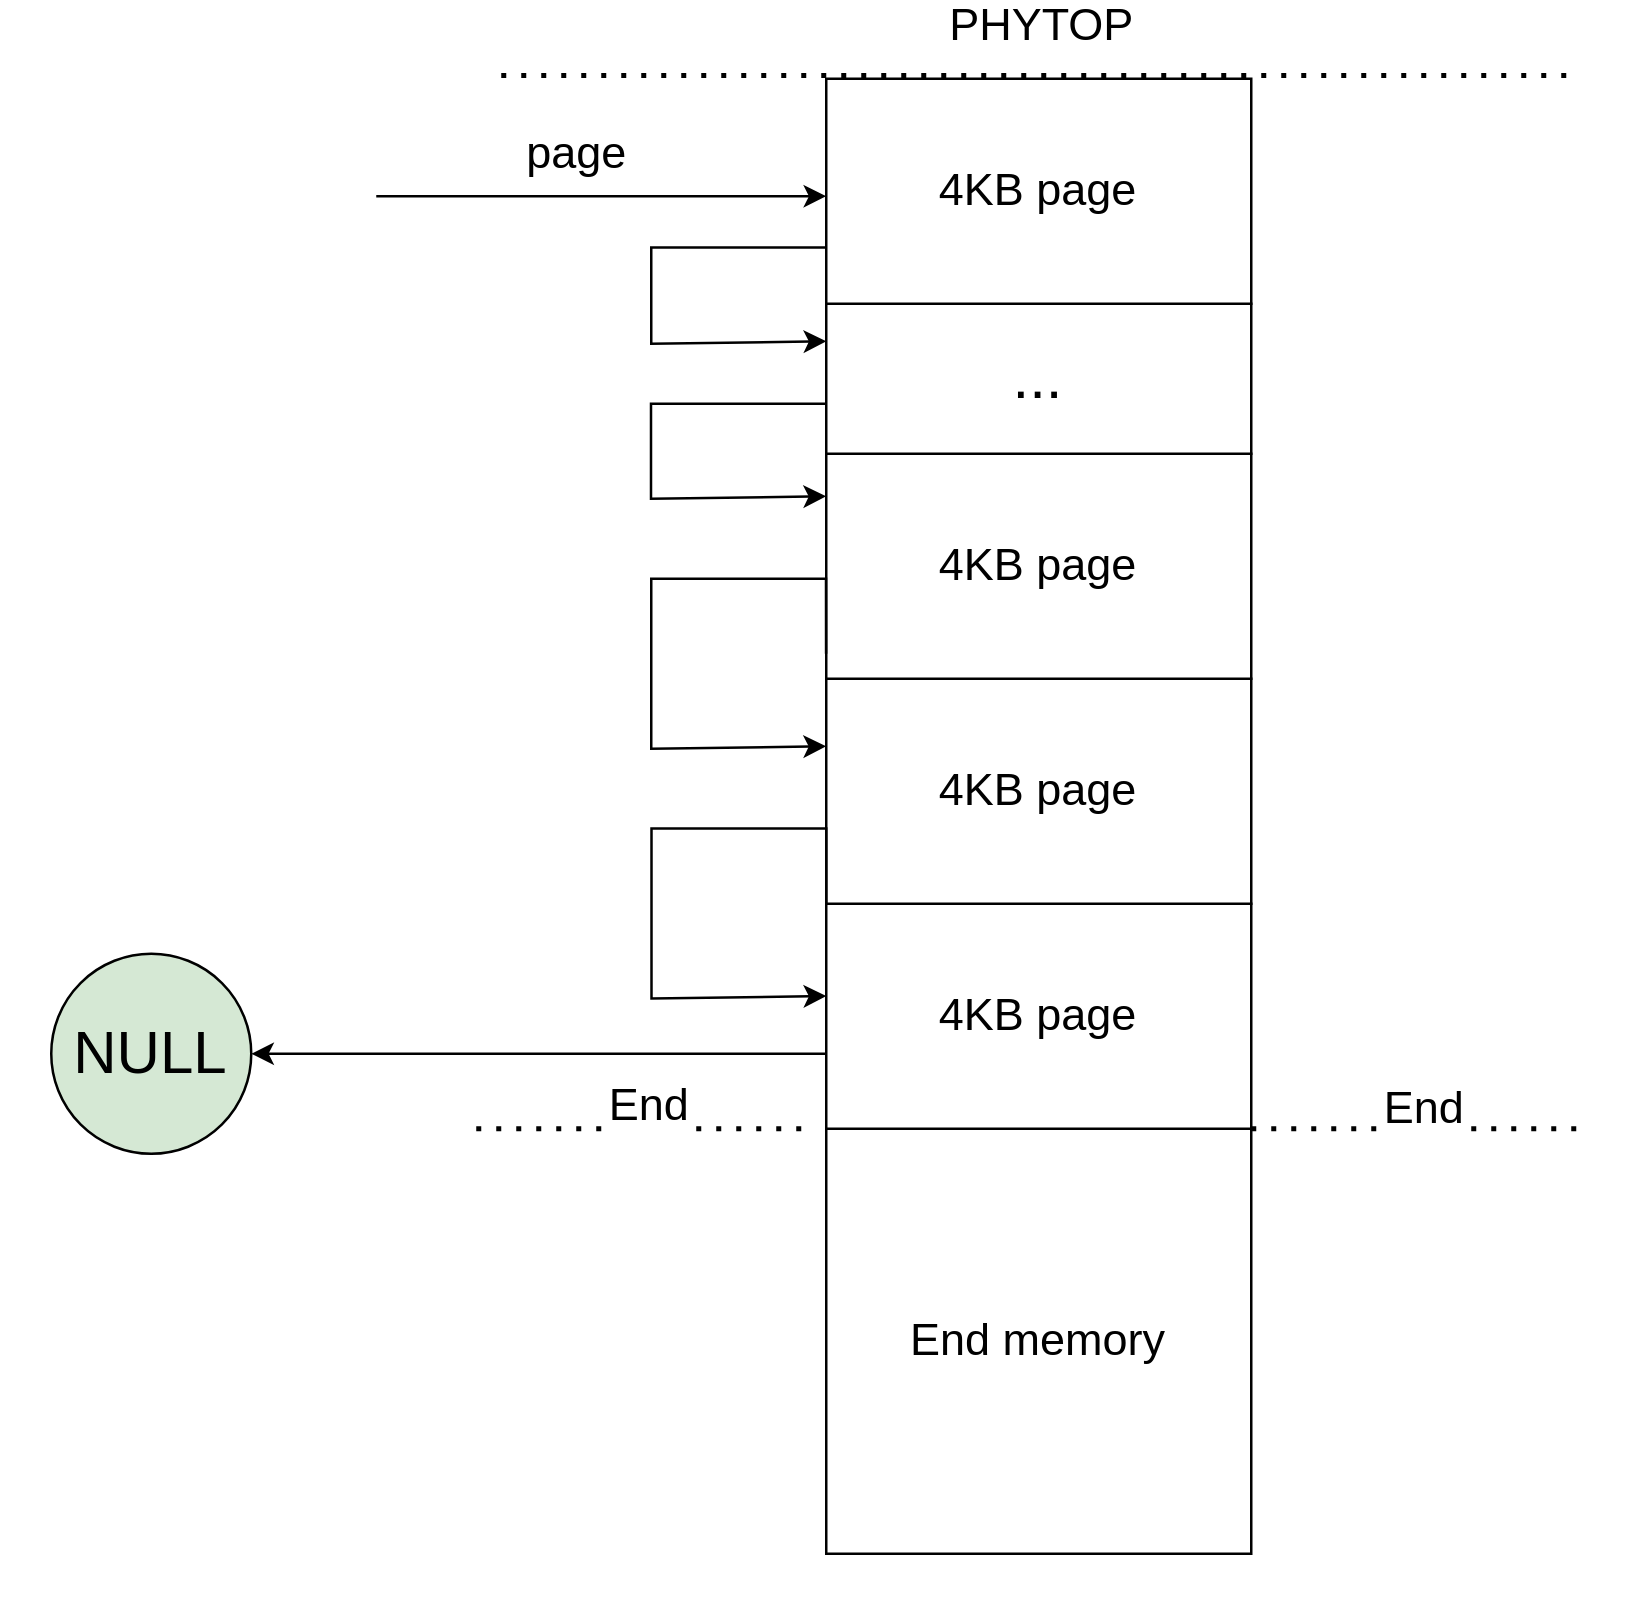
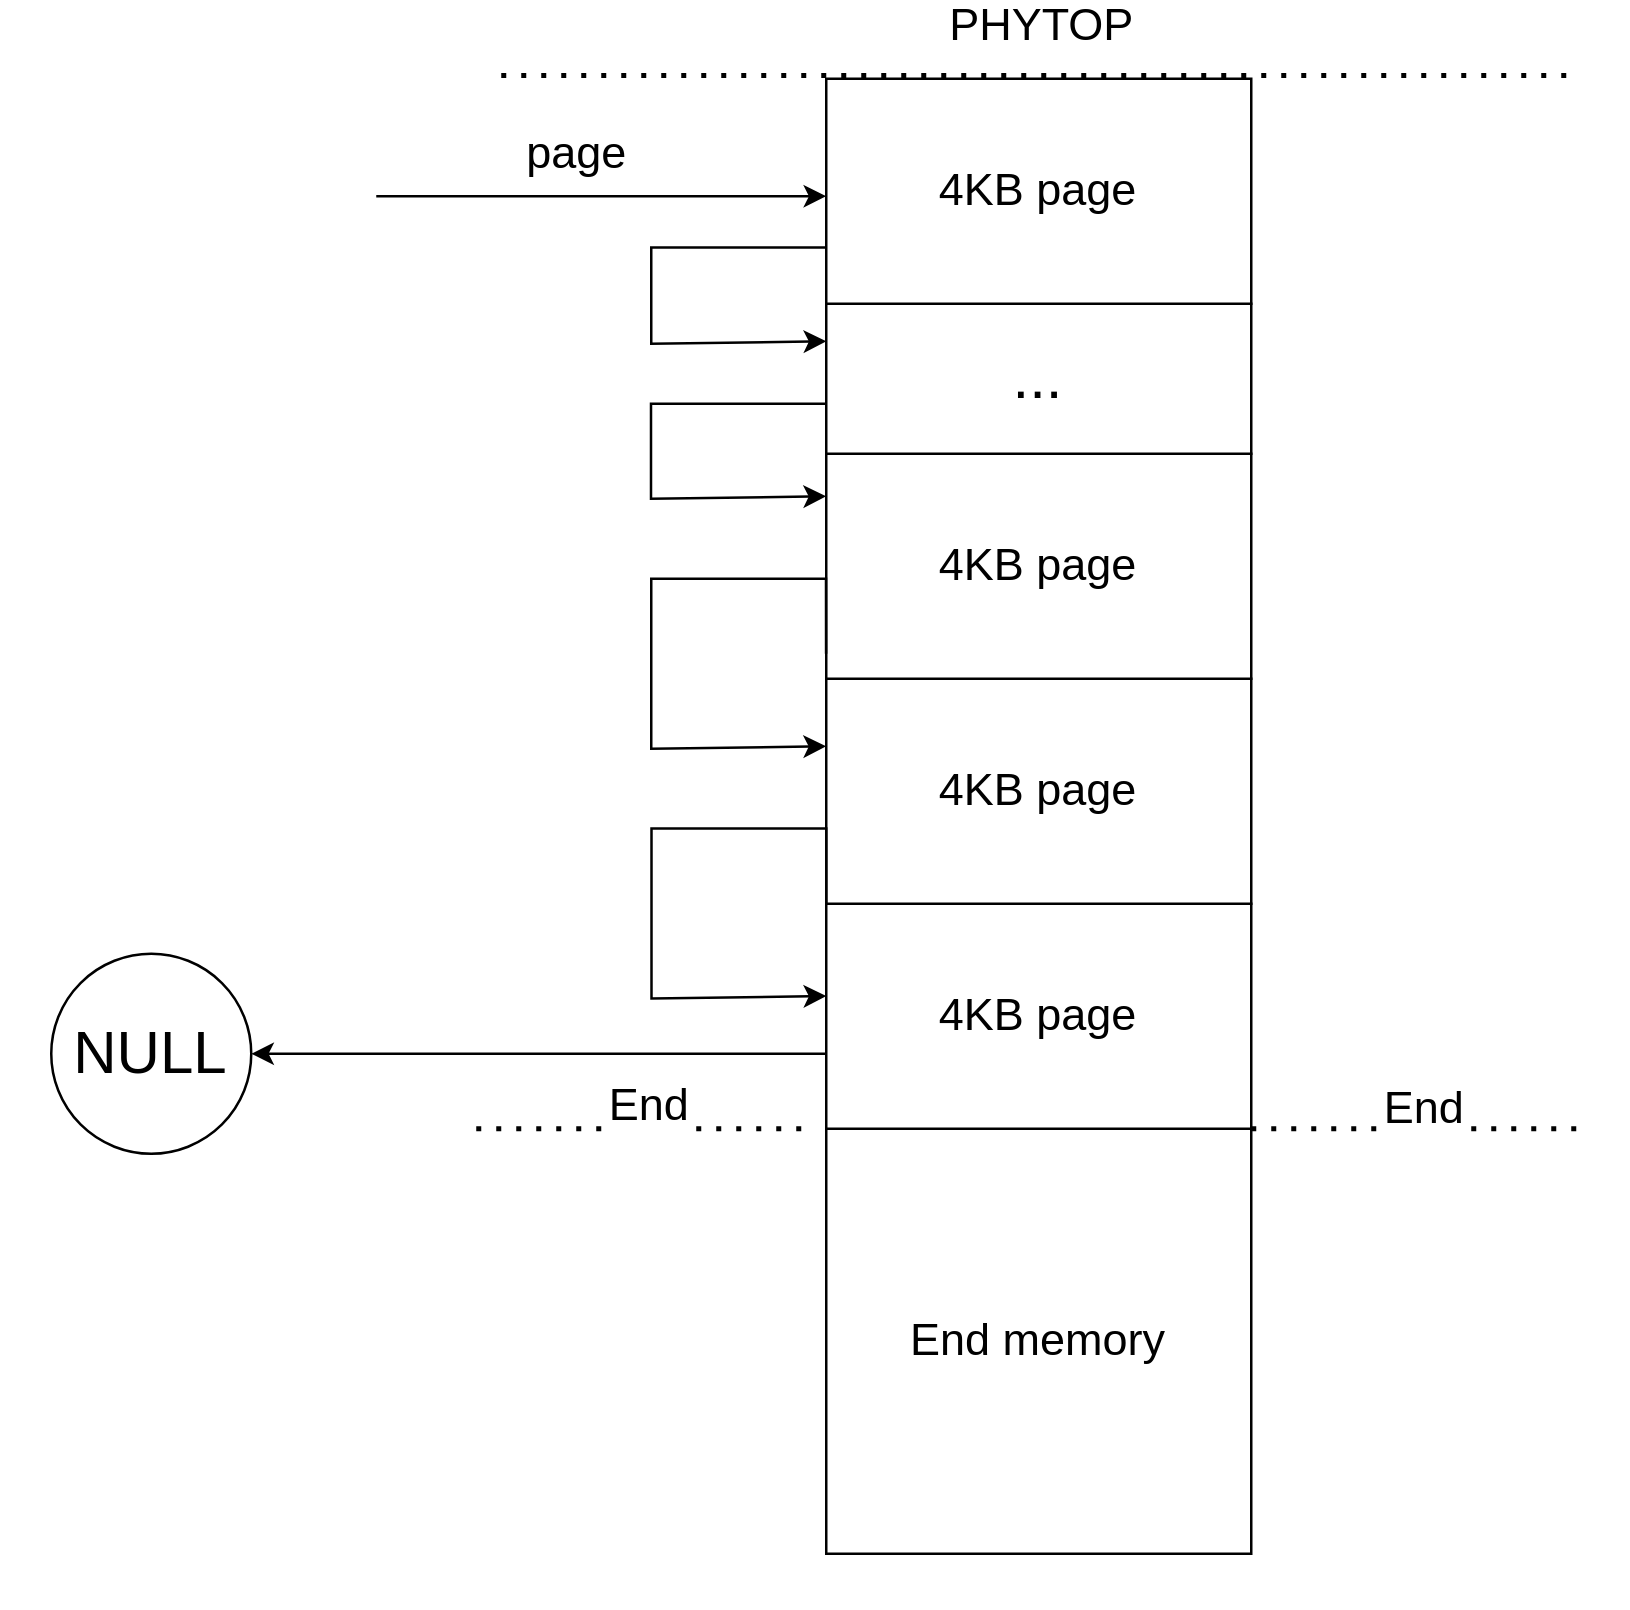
- <mxCell id="21" value="&lt;font style=&quot;font-size: 24px;&quot;&gt;NULL&lt;/font&gt;" style="ellipse;whiteSpace=wrap;html=1;aspect=fixed;fillColor=#d5e8d4;" vertex="1" parent="1"><mxGeometry x="20" y="372" width="80" height="80" as="geometry" /></mxCell>
+ <mxCell id="21" value="&lt;font style=&quot;font-size: 24px;&quot;&gt;NULL&lt;/font&gt;" style="ellipse;whiteSpace=wrap;html=1;aspect=fixed;" vertex="1" parent="1"><mxGeometry x="20" y="372" width="80" height="80" as="geometry" /></mxCell>
